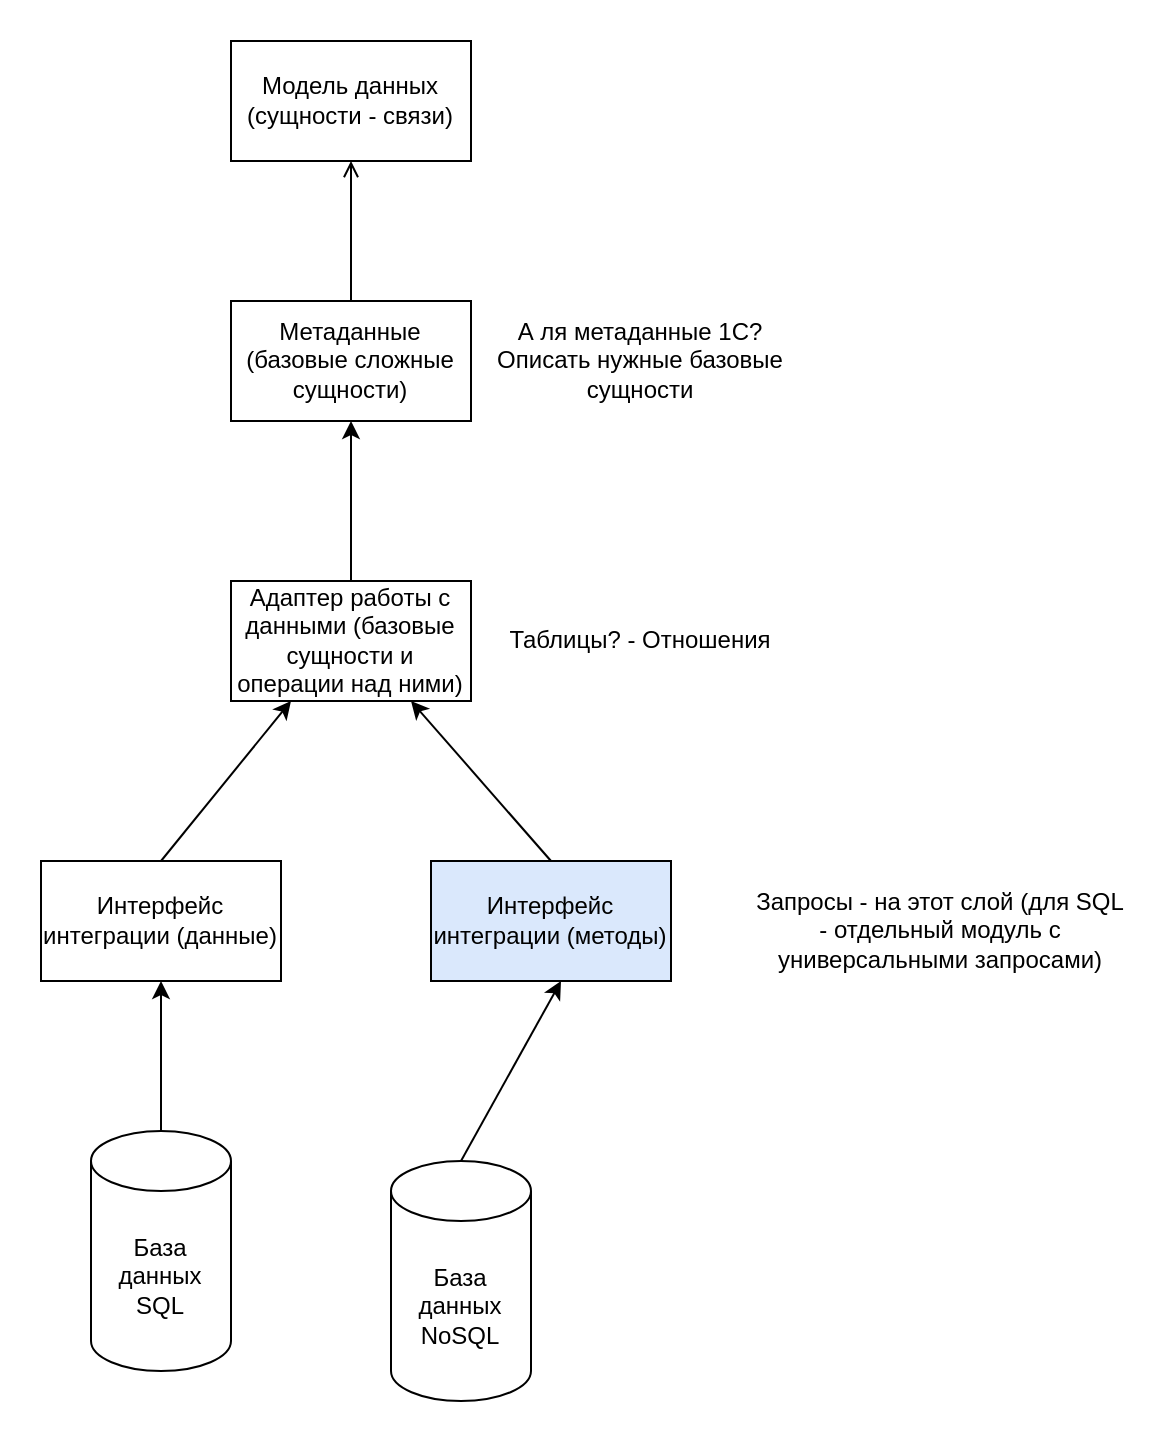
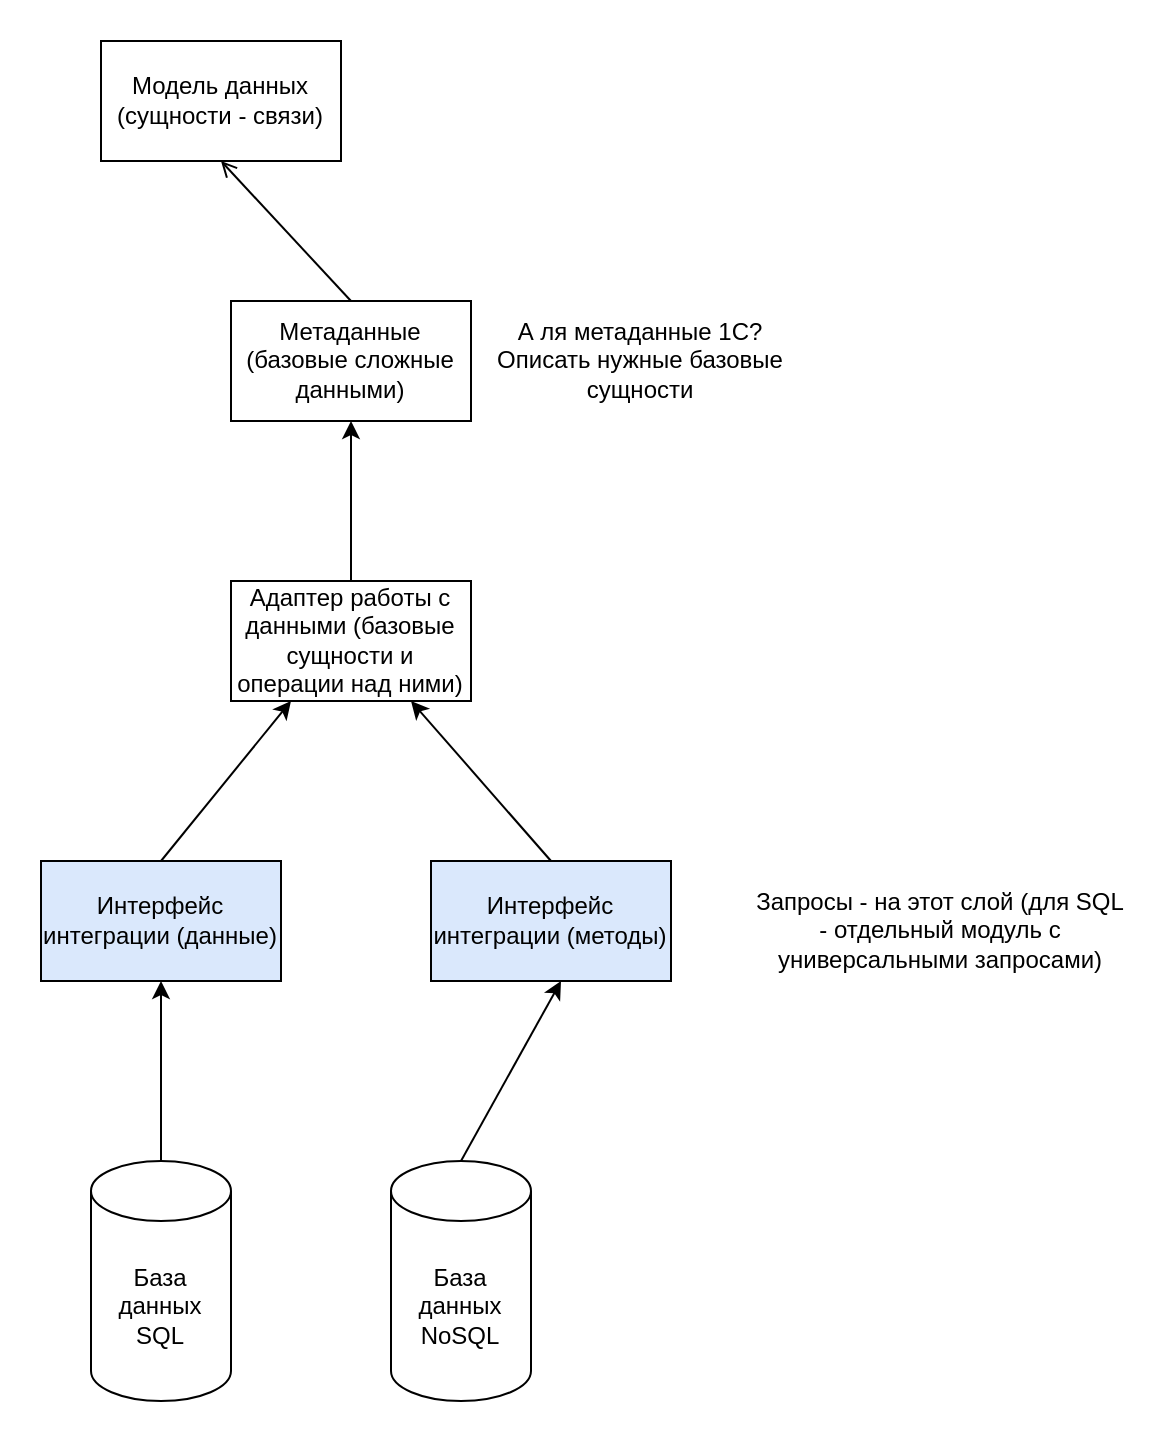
- <mxCell id="14" value="Модель данных (сущности - связи)" style="rounded=0;whiteSpace=wrap;html=1;" vertex="1" parent="1"><mxGeometry x="115" y="20" width="120" height="60" as="geometry" /></mxCell>
+ <mxCell id="14" value="Модель данных (сущности - связи)" style="rounded=0;whiteSpace=wrap;html=1;" vertex="1" parent="1"><mxGeometry x="50" y="20" width="120" height="60" as="geometry" /></mxCell>
- <mxCell id="11" value="Метаданные (базовые сложные сущности)" style="rounded=0;whiteSpace=wrap;html=1;" vertex="1" parent="1"><mxGeometry x="115" y="150" width="120" height="60" as="geometry" /></mxCell>
+ <mxCell id="11" value="Метаданные (базовые сложные данными)" style="rounded=0;whiteSpace=wrap;html=1;" vertex="1" parent="1"><mxGeometry x="115" y="150" width="120" height="60" as="geometry" /></mxCell>
- <mxCell id="12" value="Таблицы? - Отношения" style="text;html=1;strokeColor=none;fillColor=none;align=center;verticalAlign=middle;whiteSpace=wrap;rounded=0;" vertex="1" parent="1"><mxGeometry x="245" y="305" width="150" height="30" as="geometry" /></mxCell>
- <mxCell id="7" value="Интерфейс интеграции (данные)" style="rounded=0;whiteSpace=wrap;html=1;" vertex="1" parent="1"><mxGeometry x="20" y="430" width="120" height="60" as="geometry" /></mxCell>
+ <mxCell id="7" value="Интерфейс интеграции (данные)" style="rounded=0;whiteSpace=wrap;html=1;fillColor=#dae8fc;" vertex="1" parent="1"><mxGeometry x="20" y="430" width="120" height="60" as="geometry" /></mxCell>
- <mxCell id="2" value="База данных SQL" style="shape=cylinder3;whiteSpace=wrap;html=1;boundedLbl=1;backgroundOutline=1;size=15;" vertex="1" parent="1"><mxGeometry x="45" y="565" width="70" height="120" as="geometry" /></mxCell>
+ <mxCell id="2" value="База данных SQL" style="shape=cylinder3;whiteSpace=wrap;html=1;boundedLbl=1;backgroundOutline=1;size=15;" vertex="1" parent="1"><mxGeometry x="45" y="580" width="70" height="120" as="geometry" /></mxCell>
